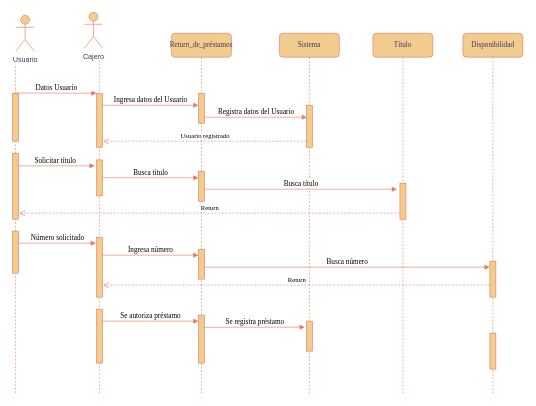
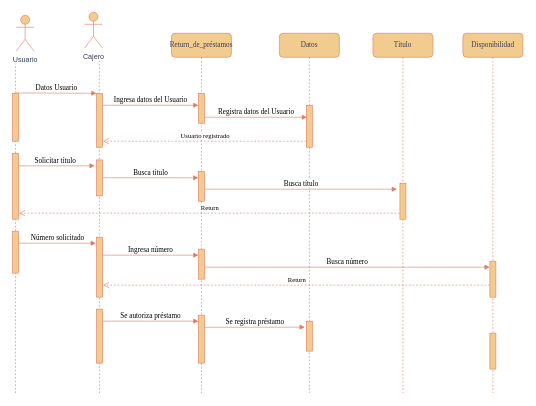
- <mxCell id="11" value="Sistema" style="shape=umlLifeline;perimeter=lifelinePerimeter;whiteSpace=wrap;html=1;container=1;collapsible=0;recursiveResize=0;outlineConnect=0;rounded=1;shadow=0;comic=0;labelBackgroundColor=none;strokeWidth=1;fontFamily=Verdana;fontSize=12;align=center;fillColor=#F2CC8F;strokeColor=#E07A5F;fontColor=#393C56;" parent="1" vertex="1"><mxGeometry x="465" y="55" width="100" height="600" as="geometry" /></mxCell>
+ <mxCell id="11" value="Datos" style="shape=umlLifeline;perimeter=lifelinePerimeter;whiteSpace=wrap;html=1;container=1;collapsible=0;recursiveResize=0;outlineConnect=0;rounded=1;shadow=0;comic=0;labelBackgroundColor=none;strokeWidth=1;fontFamily=Verdana;fontSize=12;align=center;fillColor=#F2CC8F;strokeColor=#E07A5F;fontColor=#393C56;" parent="1" vertex="1"><mxGeometry x="465" y="55" width="100" height="600" as="geometry" /></mxCell>
